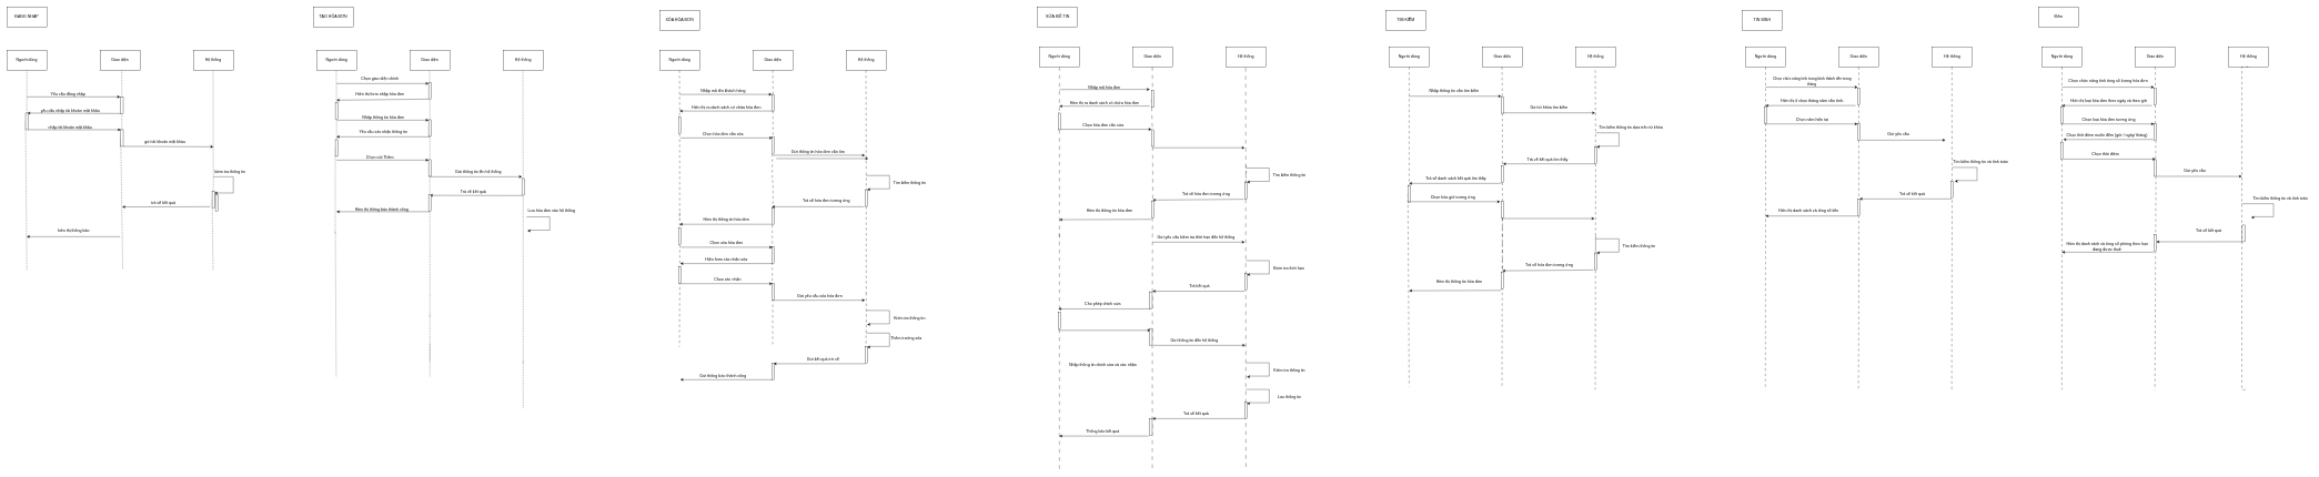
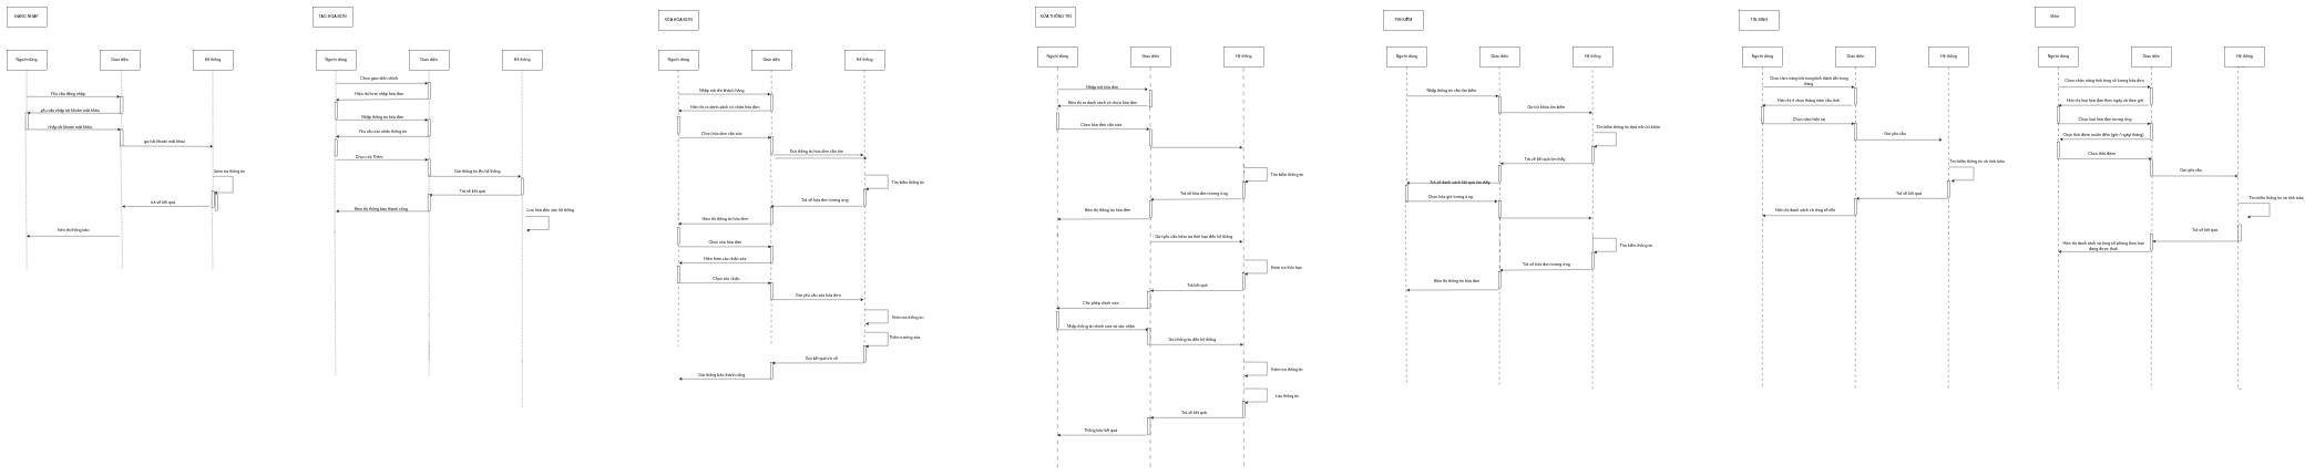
- <mxCell id="90" value="SỬA KIÊ TIN" style="rounded=0;whiteSpace=wrap;html=1;" parent="1" vertex="1"><mxGeometry x="3115" y="20" width="120" height="60" as="geometry" /></mxCell>
+ <mxCell id="90" value="SỬA THÔNG TIN" style="rounded=0;whiteSpace=wrap;html=1;" parent="1" vertex="1"><mxGeometry x="3115" y="20" width="120" height="60" as="geometry" /></mxCell>
- <mxCell id="209" value="Chọn nút Thêm" style="text;html=1;align=center;verticalAlign=middle;resizable=0;points=[];autosize=1;strokeColor=none;fillColor=none;" parent="1" vertex="1"><mxGeometry x="1085" y="458" width="110" height="30" as="geometry" /></mxCell>
+ <mxCell id="209" value="Chọn nút Thêm" style="text;html=1;align=center;verticalAlign=middle;resizable=0;points=[];autosize=1;strokeColor=none;fillColor=none;" parent="1" vertex="1"><mxGeometry x="1055" y="458" width="110" height="30" as="geometry" /></mxCell>
- <mxCell id="110" value="Trả về danh sách kết quả tìm thấy" style="text;html=1;align=center;verticalAlign=middle;resizable=0;points=[];autosize=1;strokeColor=none;fillColor=none;" parent="1" vertex="1"><mxGeometry x="4270" y="520" width="200" height="30" as="geometry" /></mxCell>
+ <mxCell id="110" value="Trả về danh sách kết quả tìm thấy" style="text;html=1;align=center;verticalAlign=middle;resizable=0;points=[];autosize=1;strokeColor=none;fillColor=none;" parent="1" vertex="1"><mxGeometry x="4290" y="535" width="200" height="30" as="geometry" /></mxCell>
- <mxCell id="178" value="Nhập thông tin chỉnh sửa và xác nhận" style="text;html=1;align=center;verticalAlign=middle;resizable=0;points=[];autosize=1;strokeColor=none;fillColor=none;" parent="1" vertex="1"><mxGeometry x="3195" y="1080.75" width="230" height="30" as="geometry" /></mxCell>
+ <mxCell id="178" value="Nhập thông tin chỉnh sửa và xác nhận" style="text;html=1;align=center;verticalAlign=middle;resizable=0;points=[];autosize=1;strokeColor=none;fillColor=none;" parent="1" vertex="1"><mxGeometry x="3195" y="965.75" width="230" height="30" as="geometry" /></mxCell>
